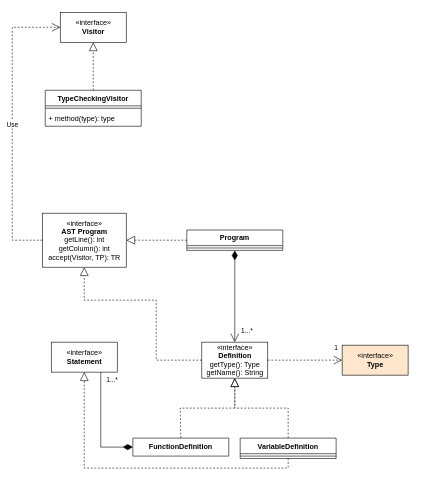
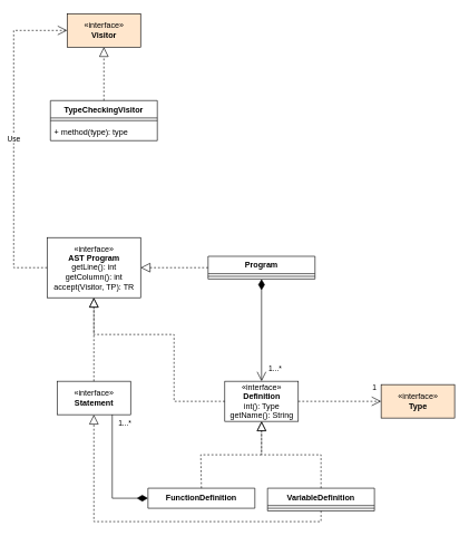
- <mxCell id="20" value="«interface»&lt;br&gt;&lt;b&gt;Visitor&lt;/b&gt;" style="html=1;" vertex="1" parent="1"><mxGeometry x="100" y="20" width="110" height="50" as="geometry" /></mxCell>
+ <mxCell id="20" value="«interface»&lt;br&gt;&lt;b&gt;Visitor&lt;/b&gt;" style="html=1;fillColor=#ffe6cc;" vertex="1" parent="1"><mxGeometry x="100" y="20" width="110" height="50" as="geometry" /></mxCell>
+ <mxCell id="13" value="" style="endArrow=block;dashed=1;endFill=0;endSize=12;html=1;rounded=0;strokeColor=default;entryX=0.5;entryY=1;entryDx=0;entryDy=0;exitX=0.5;exitY=0;exitDx=0;exitDy=0;" parent="1" source="10" target="12" edge="1"><mxGeometry width="160" relative="1" as="geometry"><mxPoint x="130" y="500" as="sourcePoint" /><mxPoint x="290" y="500" as="targetPoint" /></mxGeometry></mxCell>
- <mxCell id="2" value="«interface»&lt;br&gt;&lt;b&gt;Definition&lt;/b&gt;&lt;br&gt;getType(): Type&lt;br&gt;getName(): String" style="html=1;" parent="1" vertex="1"><mxGeometry x="336" y="570" width="110" height="60" as="geometry" /></mxCell>
+ <mxCell id="2" value="«interface»&lt;br&gt;&lt;b&gt;Definition&lt;/b&gt;&lt;br&gt;int(): Type&lt;br&gt;getName(): String" style="html=1;" parent="1" vertex="1"><mxGeometry x="336" y="570" width="110" height="60" as="geometry" /></mxCell>
